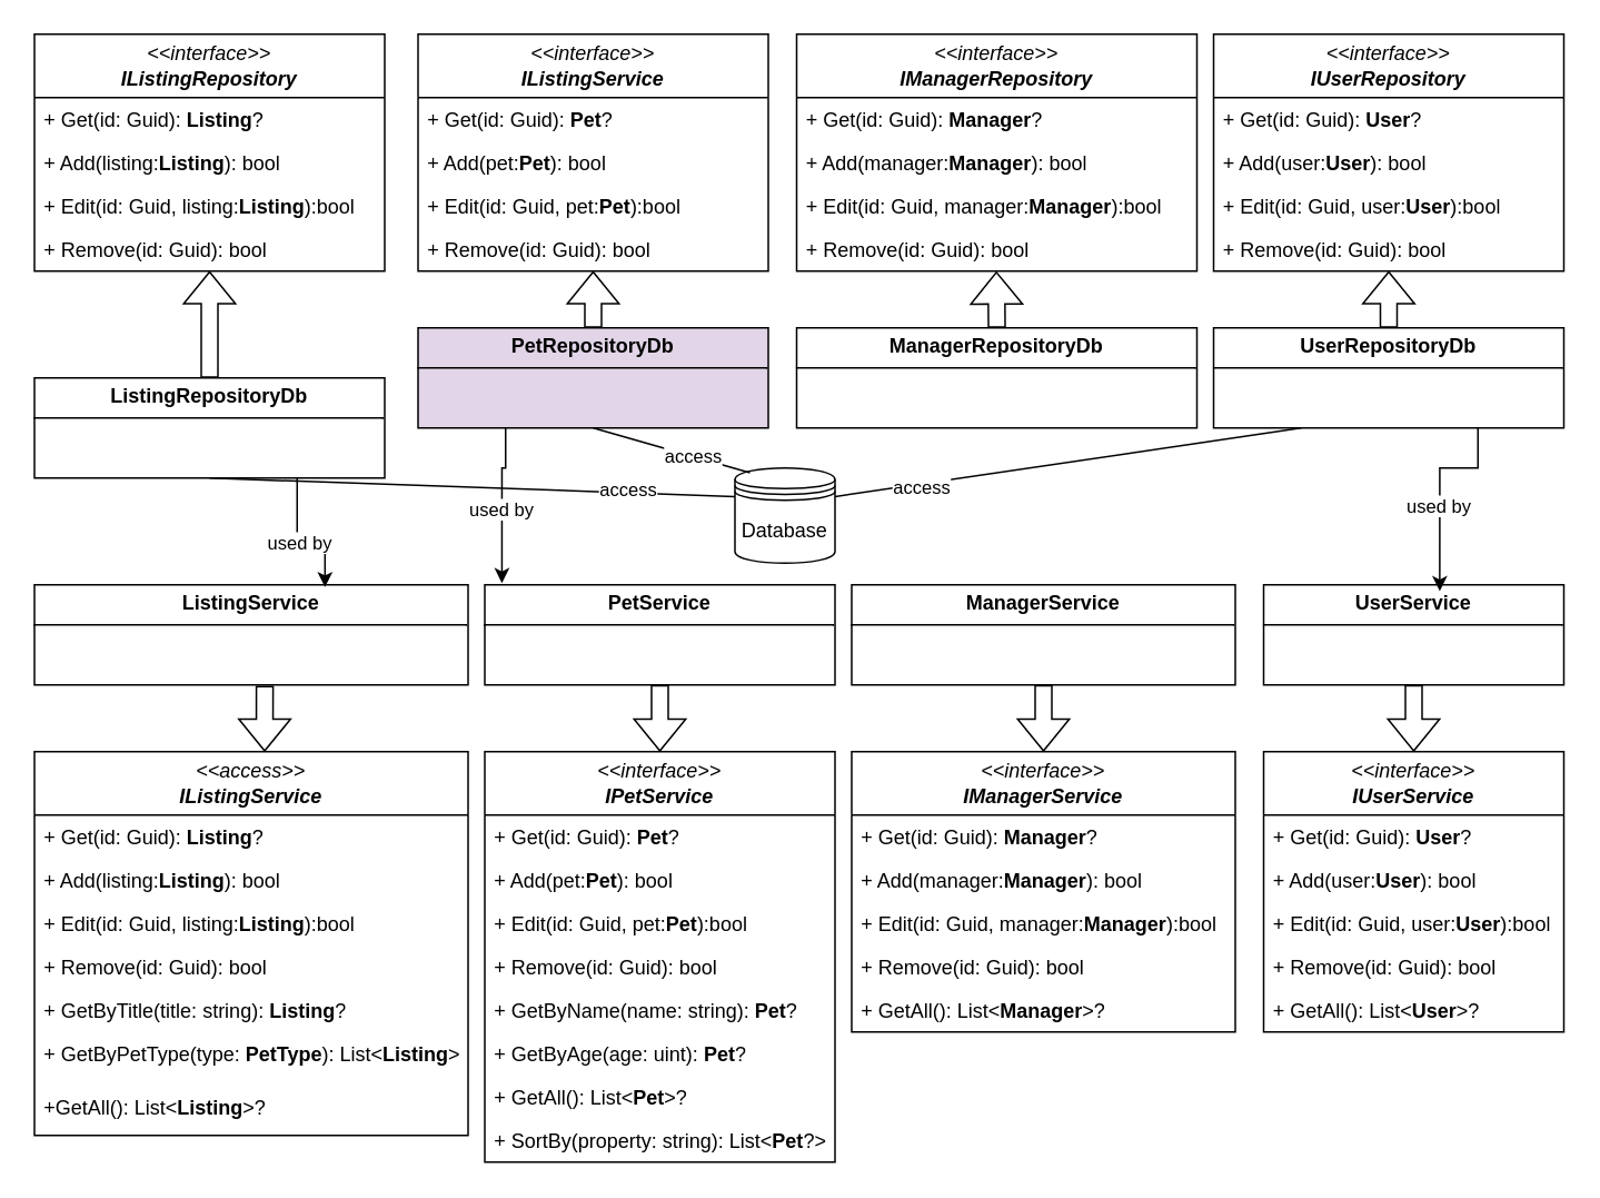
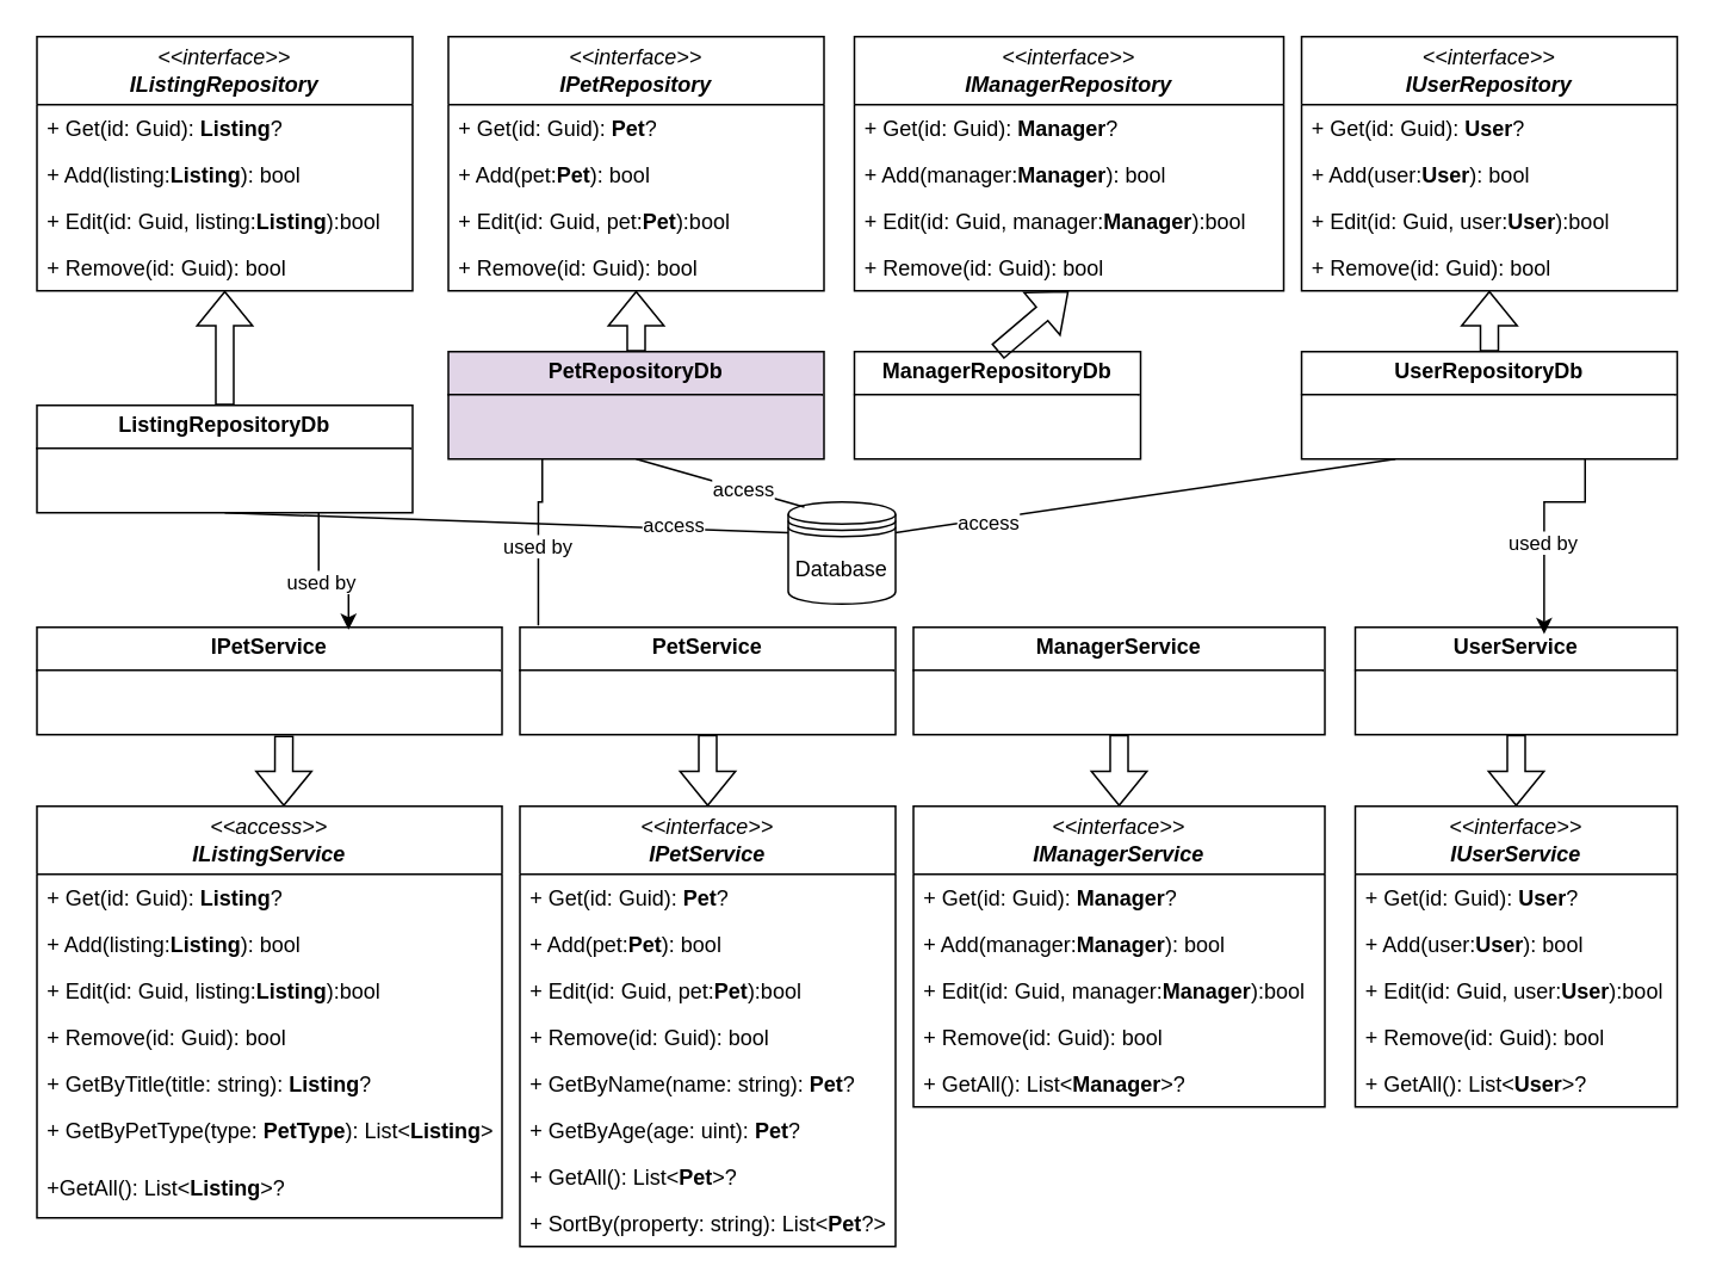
- <mxCell id="8" value="&lt;i&gt;&amp;lt;&amp;lt;interface&amp;gt;&amp;gt;&lt;br&gt;&lt;b&gt;IListingService&lt;/b&gt;&lt;/i&gt;" style="swimlane;fontStyle=0;childLayout=stackLayout;horizontal=1;startSize=38;fillColor=none;horizontalStack=0;resizeParent=1;resizeParentMax=0;resizeLast=0;collapsible=1;marginBottom=0;whiteSpace=wrap;html=1;textShadow=0;" parent="1" vertex="1"><mxGeometry x="250" y="20" width="210" height="142" as="geometry" /></mxCell>
+ <mxCell id="8" value="&lt;i&gt;&amp;lt;&amp;lt;interface&amp;gt;&amp;gt;&lt;br&gt;&lt;b&gt;IPetRepository&lt;/b&gt;&lt;/i&gt;" style="swimlane;fontStyle=0;childLayout=stackLayout;horizontal=1;startSize=38;fillColor=none;horizontalStack=0;resizeParent=1;resizeParentMax=0;resizeLast=0;collapsible=1;marginBottom=0;whiteSpace=wrap;html=1;textShadow=0;" parent="1" vertex="1"><mxGeometry x="250" y="20" width="210" height="142" as="geometry" /></mxCell>
- <mxCell id="26" value="&lt;p style=&quot;margin:0px;margin-top:4px;text-align:center;&quot;&gt;&lt;b&gt;ManagerRepositoryDb&lt;/b&gt;&lt;/p&gt;&lt;hr size=&quot;1&quot; style=&quot;border-style:solid;&quot;&gt;&lt;div style=&quot;height:2px;&quot;&gt;&lt;/div&gt;" style="verticalAlign=top;align=left;overflow=fill;html=1;whiteSpace=wrap;" parent="1" vertex="1"><mxGeometry x="477" y="196" width="240" height="60" as="geometry" /></mxCell>
+ <mxCell id="26" value="&lt;p style=&quot;margin:0px;margin-top:4px;text-align:center;&quot;&gt;&lt;b&gt;ManagerRepositoryDb&lt;/b&gt;&lt;/p&gt;&lt;hr size=&quot;1&quot; style=&quot;border-style:solid;&quot;&gt;&lt;div style=&quot;height:2px;&quot;&gt;&lt;/div&gt;" style="verticalAlign=top;align=left;overflow=fill;html=1;whiteSpace=wrap;" parent="1" vertex="1"><mxGeometry x="477" y="196" width="160" height="60" as="geometry" /></mxCell>
- <mxCell id="68" style="edgeStyle=orthogonalEdgeStyle;rounded=0;orthogonalLoop=1;jettySize=auto;html=1;exitX=0.25;exitY=1;exitDx=0;exitDy=0;entryX=0.049;entryY=-0.017;entryDx=0;entryDy=0;entryPerimeter=0;" parent="1" source="23" target="60" edge="1"><mxGeometry relative="1" as="geometry"><Array as="points"><mxPoint x="303" y="280" /><mxPoint x="300" y="280" /></Array></mxGeometry></mxCell>
+ <mxCell id="68" style="edgeStyle=orthogonalEdgeStyle;rounded=0;orthogonalLoop=1;jettySize=auto;html=1;exitX=0.25;exitY=1;exitDx=0;exitDy=0;entryX=0.049;entryY=-0.017;entryDx=0;entryDy=0;entryPerimeter=0;endArrow=none;" parent="1" source="23" target="60" edge="1"><mxGeometry relative="1" as="geometry"><Array as="points"><mxPoint x="303" y="280" /><mxPoint x="300" y="280" /></Array></mxGeometry></mxCell>
- <mxCell id="61" value="&lt;p style=&quot;margin:0px;margin-top:4px;text-align:center;&quot;&gt;&lt;b&gt;ListingService&lt;/b&gt;&lt;/p&gt;&lt;hr size=&quot;1&quot; style=&quot;border-style:solid;&quot;&gt;&lt;div style=&quot;height:2px;&quot;&gt;&lt;/div&gt;" style="verticalAlign=top;align=left;overflow=fill;html=1;whiteSpace=wrap;" parent="1" vertex="1"><mxGeometry x="20" y="350" width="260" height="60" as="geometry" /></mxCell>
+ <mxCell id="61" value="&lt;p style=&quot;margin:0px;margin-top:4px;text-align:center;&quot;&gt;&lt;b&gt;IPetService&lt;/b&gt;&lt;/p&gt;&lt;hr size=&quot;1&quot; style=&quot;border-style:solid;&quot;&gt;&lt;div style=&quot;height:2px;&quot;&gt;&lt;/div&gt;" style="verticalAlign=top;align=left;overflow=fill;html=1;whiteSpace=wrap;" parent="1" vertex="1"><mxGeometry x="20" y="350" width="260" height="60" as="geometry" /></mxCell>
